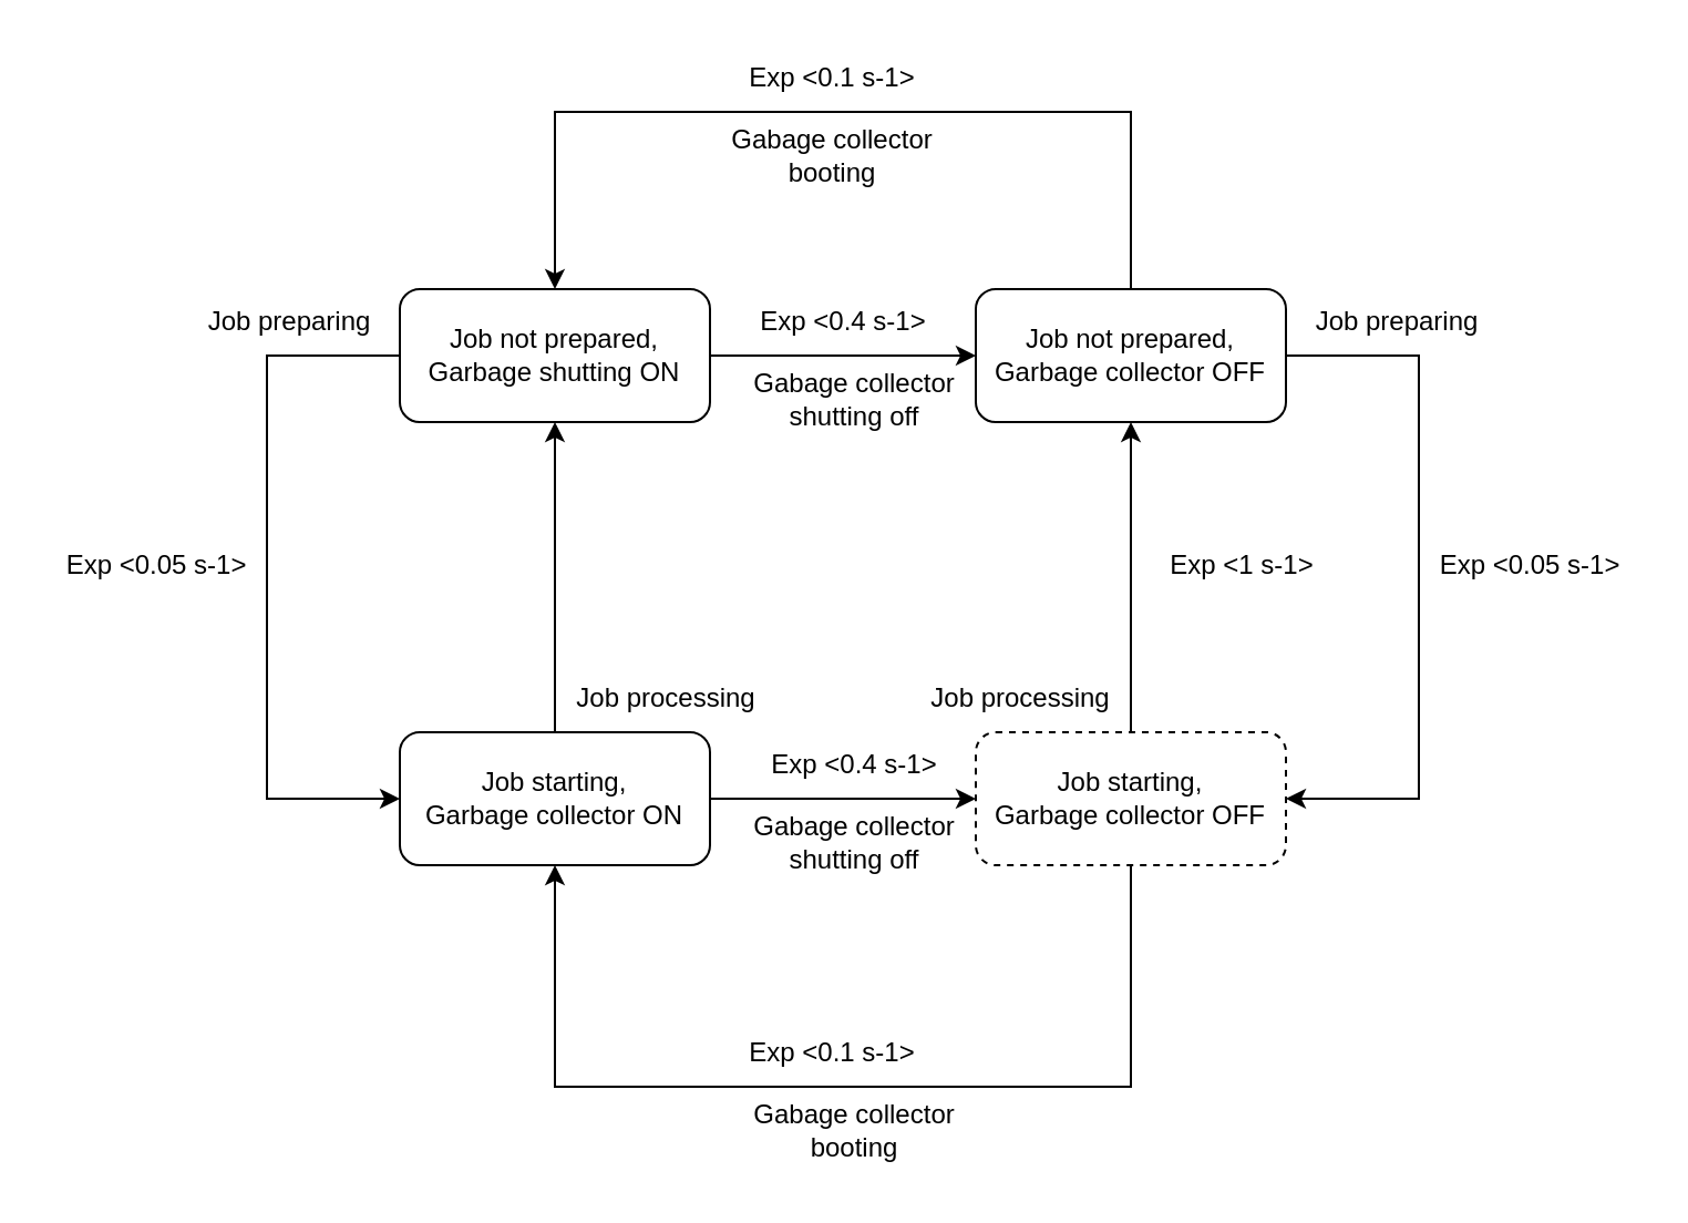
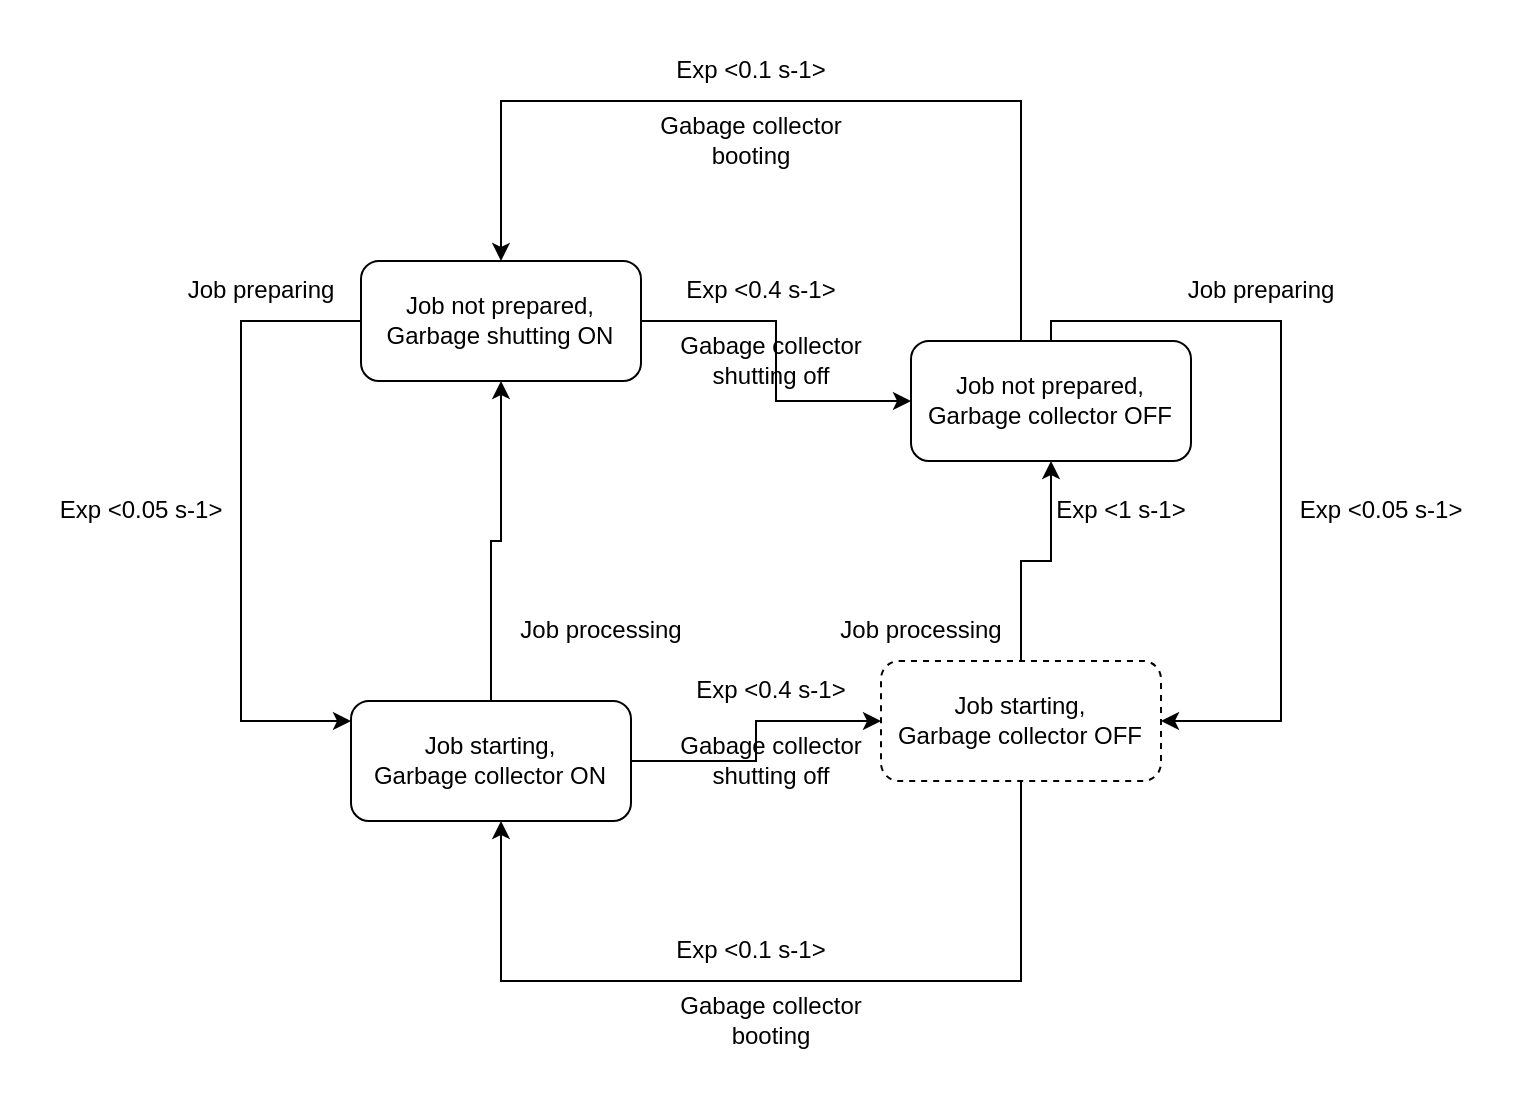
- <mxCell id="7" value="Job not prepared,&lt;br&gt;Garbage collector OFF" style="whiteSpace=wrap;html=1;rounded=1;" parent="1" vertex="1"><mxGeometry x="440" y="130" width="140" height="60" as="geometry" /></mxCell>
+ <mxCell id="7" value="Job not prepared,&lt;br&gt;Garbage collector OFF" style="whiteSpace=wrap;html=1;rounded=1;" parent="1" vertex="1"><mxGeometry x="455" y="170" width="140" height="60" as="geometry" /></mxCell>
- <mxCell id="10" value="Job starting,&lt;br&gt;Garbage collector ON" style="rounded=1;whiteSpace=wrap;html=1;" parent="1" vertex="1"><mxGeometry x="180" y="330" width="140" height="60" as="geometry" /></mxCell>
+ <mxCell id="10" value="Job starting,&lt;br&gt;Garbage collector ON" style="rounded=1;whiteSpace=wrap;html=1;" parent="1" vertex="1"><mxGeometry x="175" y="350" width="140" height="60" as="geometry" /></mxCell>
